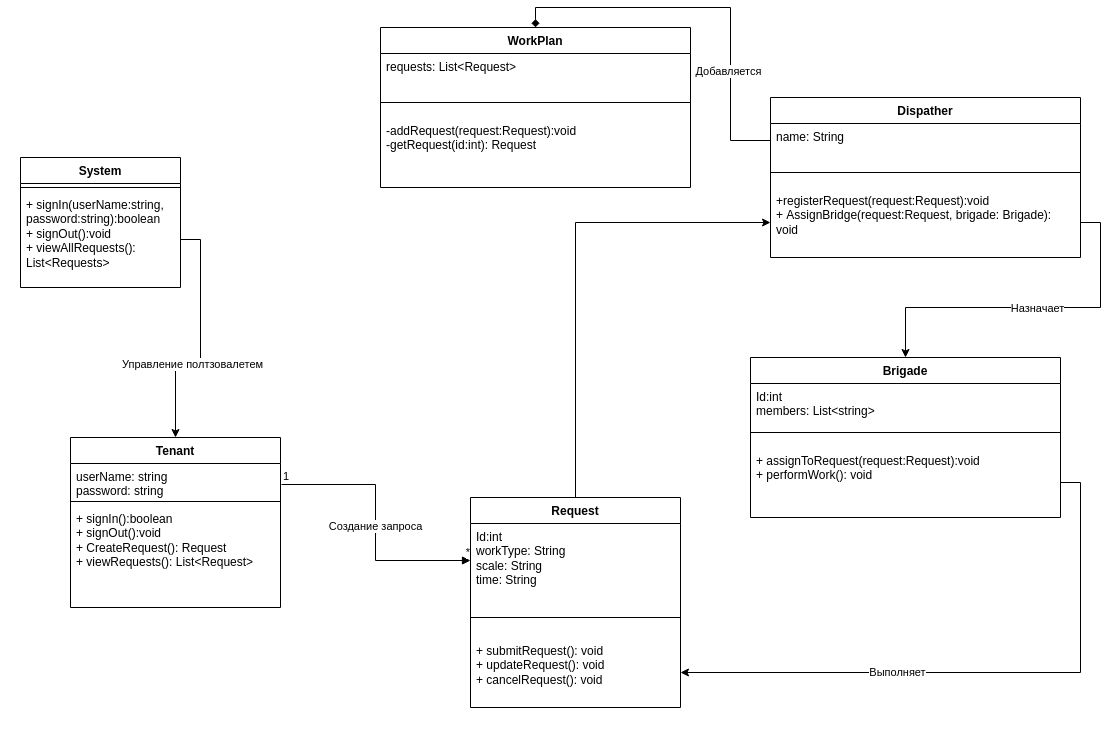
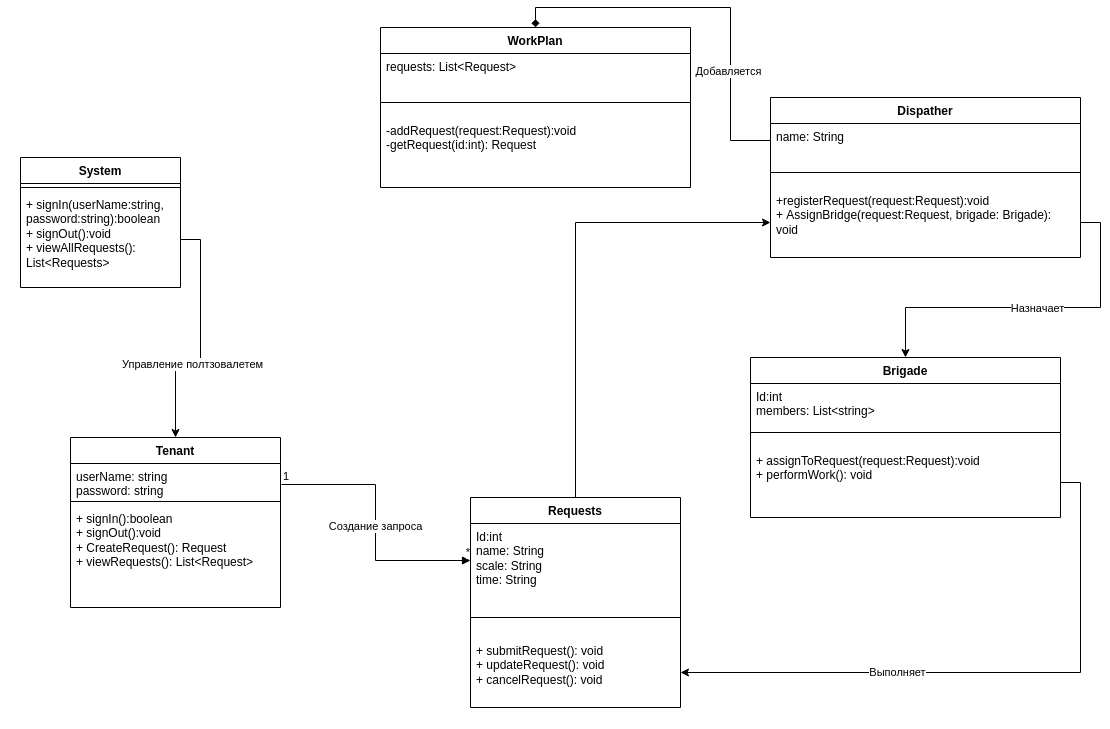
- <mxCell id="10" value="Request" style="swimlane;fontStyle=1;align=center;verticalAlign=top;childLayout=stackLayout;horizontal=1;startSize=26;horizontalStack=0;resizeParent=1;resizeParentMax=0;resizeLast=0;collapsible=1;marginBottom=0;whiteSpace=wrap;html=1;" vertex="1" parent="1"><mxGeometry x="470" y="490" width="210" height="210" as="geometry" /></mxCell>
+ <mxCell id="10" value="Requests" style="swimlane;fontStyle=1;align=center;verticalAlign=top;childLayout=stackLayout;horizontal=1;startSize=26;horizontalStack=0;resizeParent=1;resizeParentMax=0;resizeLast=0;collapsible=1;marginBottom=0;whiteSpace=wrap;html=1;" vertex="1" parent="1"><mxGeometry x="470" y="490" width="210" height="210" as="geometry" /></mxCell>
- <mxCell id="11" value="Id:int&#10;workType: String&#10;scale: String&#10;time: String" style="text;strokeColor=none;fillColor=none;align=left;verticalAlign=top;spacingLeft=4;spacingRight=4;overflow=hidden;rotatable=0;points=[[0,0.5],[1,0.5]];portConstraint=eastwest;whiteSpace=wrap;html=1;" vertex="1" parent="10"><mxGeometry y="26" width="210" height="74" as="geometry" /></mxCell>
+ <mxCell id="11" value="Id:int&#10;name: String&#10;scale: String&#10;time: String" style="text;strokeColor=none;fillColor=none;align=left;verticalAlign=top;spacingLeft=4;spacingRight=4;overflow=hidden;rotatable=0;points=[[0,0.5],[1,0.5]];portConstraint=eastwest;whiteSpace=wrap;html=1;" vertex="1" parent="10"><mxGeometry y="26" width="210" height="74" as="geometry" /></mxCell>
